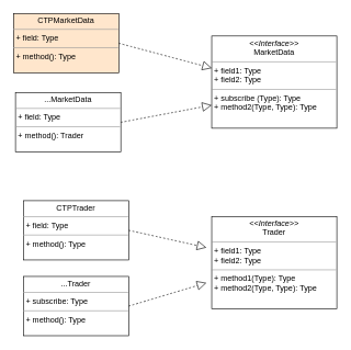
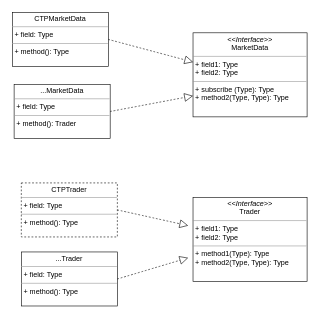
- <mxCell id="3" value="&lt;p style=&quot;margin:0px;margin-top:4px;text-align:center;&quot;&gt;CTPMarketData&lt;br&gt;&lt;/p&gt;&lt;hr size=&quot;1&quot;&gt;&lt;p style=&quot;margin:0px;margin-left:4px;&quot;&gt;+ field: Type&lt;/p&gt;&lt;hr size=&quot;1&quot;&gt;&lt;p style=&quot;margin:0px;margin-left:4px;&quot;&gt;+ method(): Type&lt;/p&gt;" style="verticalAlign=top;align=left;overflow=fill;fontSize=12;fontFamily=Helvetica;html=1;hachureGap=4;fillColor=#ffe6cc;" vertex="1" parent="1"><mxGeometry x="20" y="20" width="160" height="90" as="geometry" /></mxCell>
+ <mxCell id="3" value="&lt;p style=&quot;margin:0px;margin-top:4px;text-align:center;&quot;&gt;CTPMarketData&lt;br&gt;&lt;/p&gt;&lt;hr size=&quot;1&quot;&gt;&lt;p style=&quot;margin:0px;margin-left:4px;&quot;&gt;+ field: Type&lt;/p&gt;&lt;hr size=&quot;1&quot;&gt;&lt;p style=&quot;margin:0px;margin-left:4px;&quot;&gt;+ method(): Type&lt;/p&gt;" style="verticalAlign=top;align=left;overflow=fill;fontSize=12;fontFamily=Helvetica;html=1;hachureGap=4;" vertex="1" parent="1"><mxGeometry x="20" y="20" width="160" height="90" as="geometry" /></mxCell>
- <mxCell id="6" value="&lt;p style=&quot;margin:0px;margin-top:4px;text-align:center;&quot;&gt;CTPTrader&lt;/p&gt;&lt;hr size=&quot;1&quot;&gt;&lt;p style=&quot;margin:0px;margin-left:4px;&quot;&gt;+ field: Type&lt;/p&gt;&lt;hr size=&quot;1&quot;&gt;&lt;p style=&quot;margin:0px;margin-left:4px;&quot;&gt;+ method(): Type&lt;/p&gt;" style="verticalAlign=top;align=left;overflow=fill;fontSize=12;fontFamily=Helvetica;html=1;hachureGap=4;" vertex="1" parent="1"><mxGeometry x="35" y="304" width="160" height="90" as="geometry" /></mxCell>
+ <mxCell id="6" value="&lt;p style=&quot;margin:0px;margin-top:4px;text-align:center;&quot;&gt;CTPTrader&lt;/p&gt;&lt;hr size=&quot;1&quot;&gt;&lt;p style=&quot;margin:0px;margin-left:4px;&quot;&gt;+ field: Type&lt;/p&gt;&lt;hr size=&quot;1&quot;&gt;&lt;p style=&quot;margin:0px;margin-left:4px;&quot;&gt;+ method(): Type&lt;/p&gt;" style="verticalAlign=top;align=left;overflow=fill;fontSize=12;fontFamily=Helvetica;html=1;hachureGap=4;dashed=1;" vertex="1" parent="1"><mxGeometry x="35" y="304" width="160" height="90" as="geometry" /></mxCell>
- <mxCell id="7" value="&lt;p style=&quot;margin:0px;margin-top:4px;text-align:center;&quot;&gt;...Trader&lt;/p&gt;&lt;hr size=&quot;1&quot;&gt;&lt;p style=&quot;margin:0px;margin-left:4px;&quot;&gt;+ subscribe: Type&lt;/p&gt;&lt;hr size=&quot;1&quot;&gt;&lt;p style=&quot;margin:0px;margin-left:4px;&quot;&gt;+ method(): Type&lt;/p&gt;" style="verticalAlign=top;align=left;overflow=fill;fontSize=12;fontFamily=Helvetica;html=1;hachureGap=4;" vertex="1" parent="1"><mxGeometry x="35" y="419" width="160" height="90" as="geometry" /></mxCell>
+ <mxCell id="7" value="&lt;p style=&quot;margin:0px;margin-top:4px;text-align:center;&quot;&gt;...Trader&lt;/p&gt;&lt;hr size=&quot;1&quot;&gt;&lt;p style=&quot;margin:0px;margin-left:4px;&quot;&gt;+ field: Type&lt;/p&gt;&lt;hr size=&quot;1&quot;&gt;&lt;p style=&quot;margin:0px;margin-left:4px;&quot;&gt;+ method(): Type&lt;/p&gt;" style="verticalAlign=top;align=left;overflow=fill;fontSize=12;fontFamily=Helvetica;html=1;hachureGap=4;" vertex="1" parent="1"><mxGeometry x="35" y="419" width="160" height="90" as="geometry" /></mxCell>
